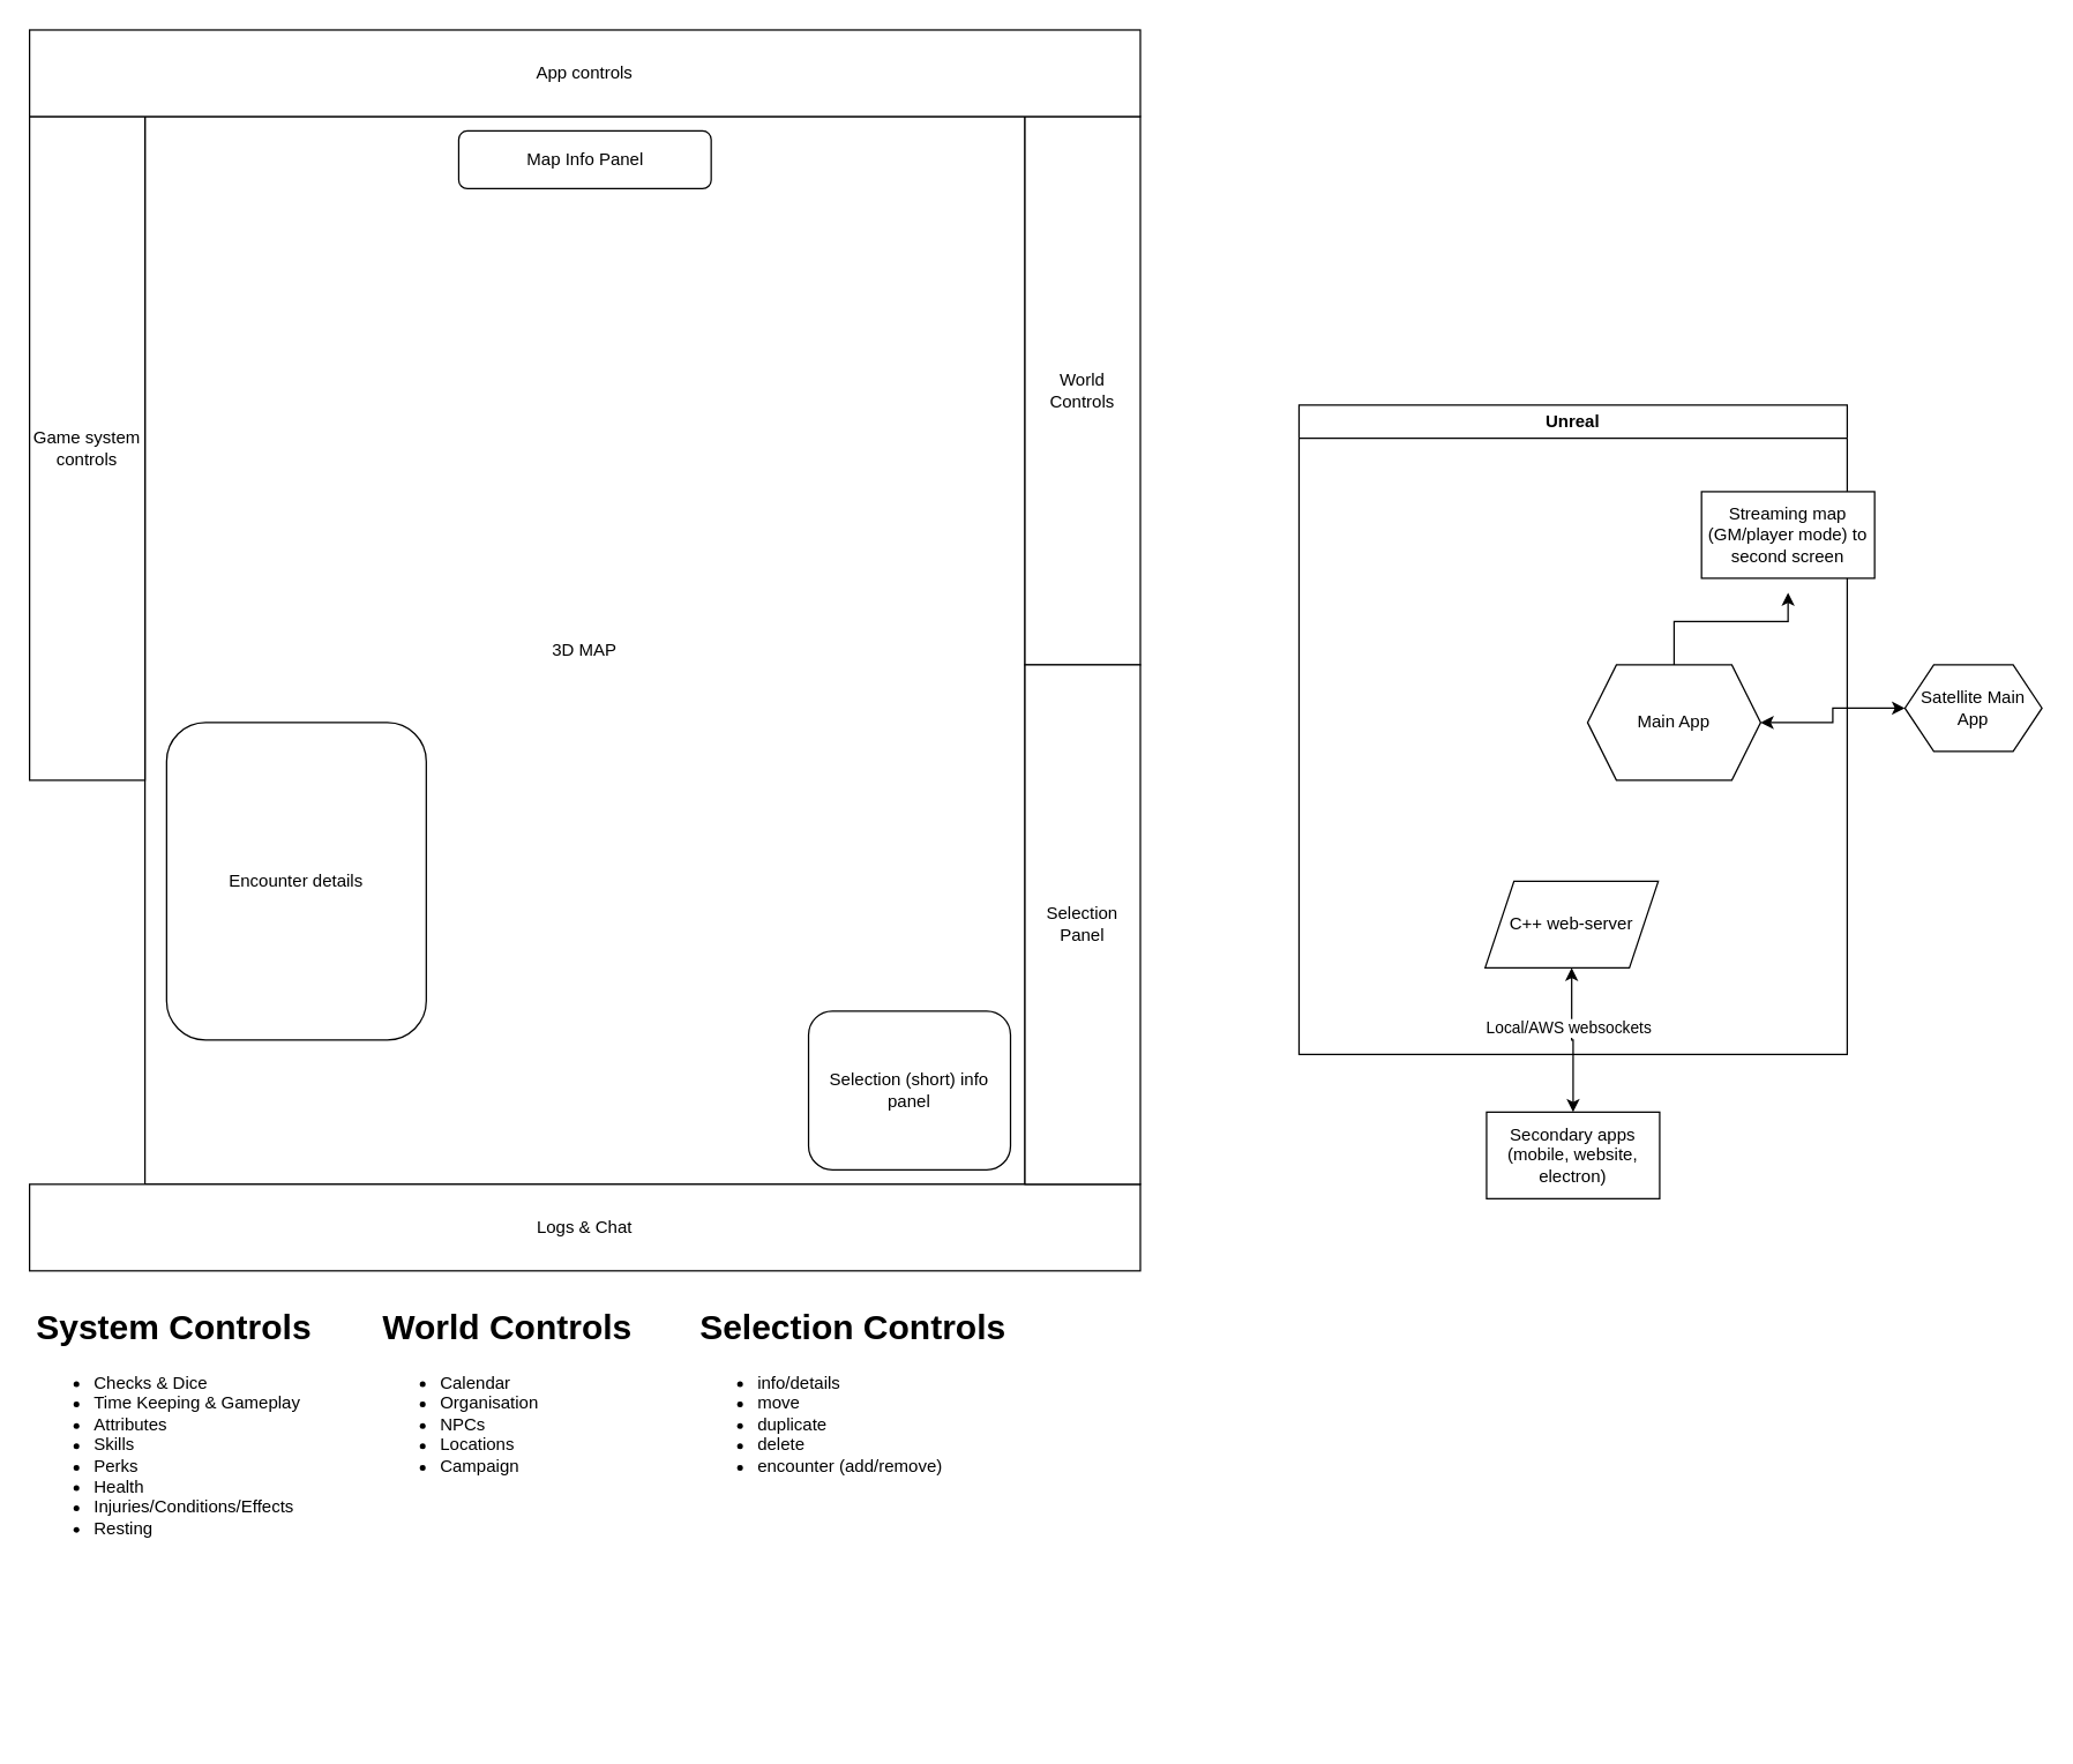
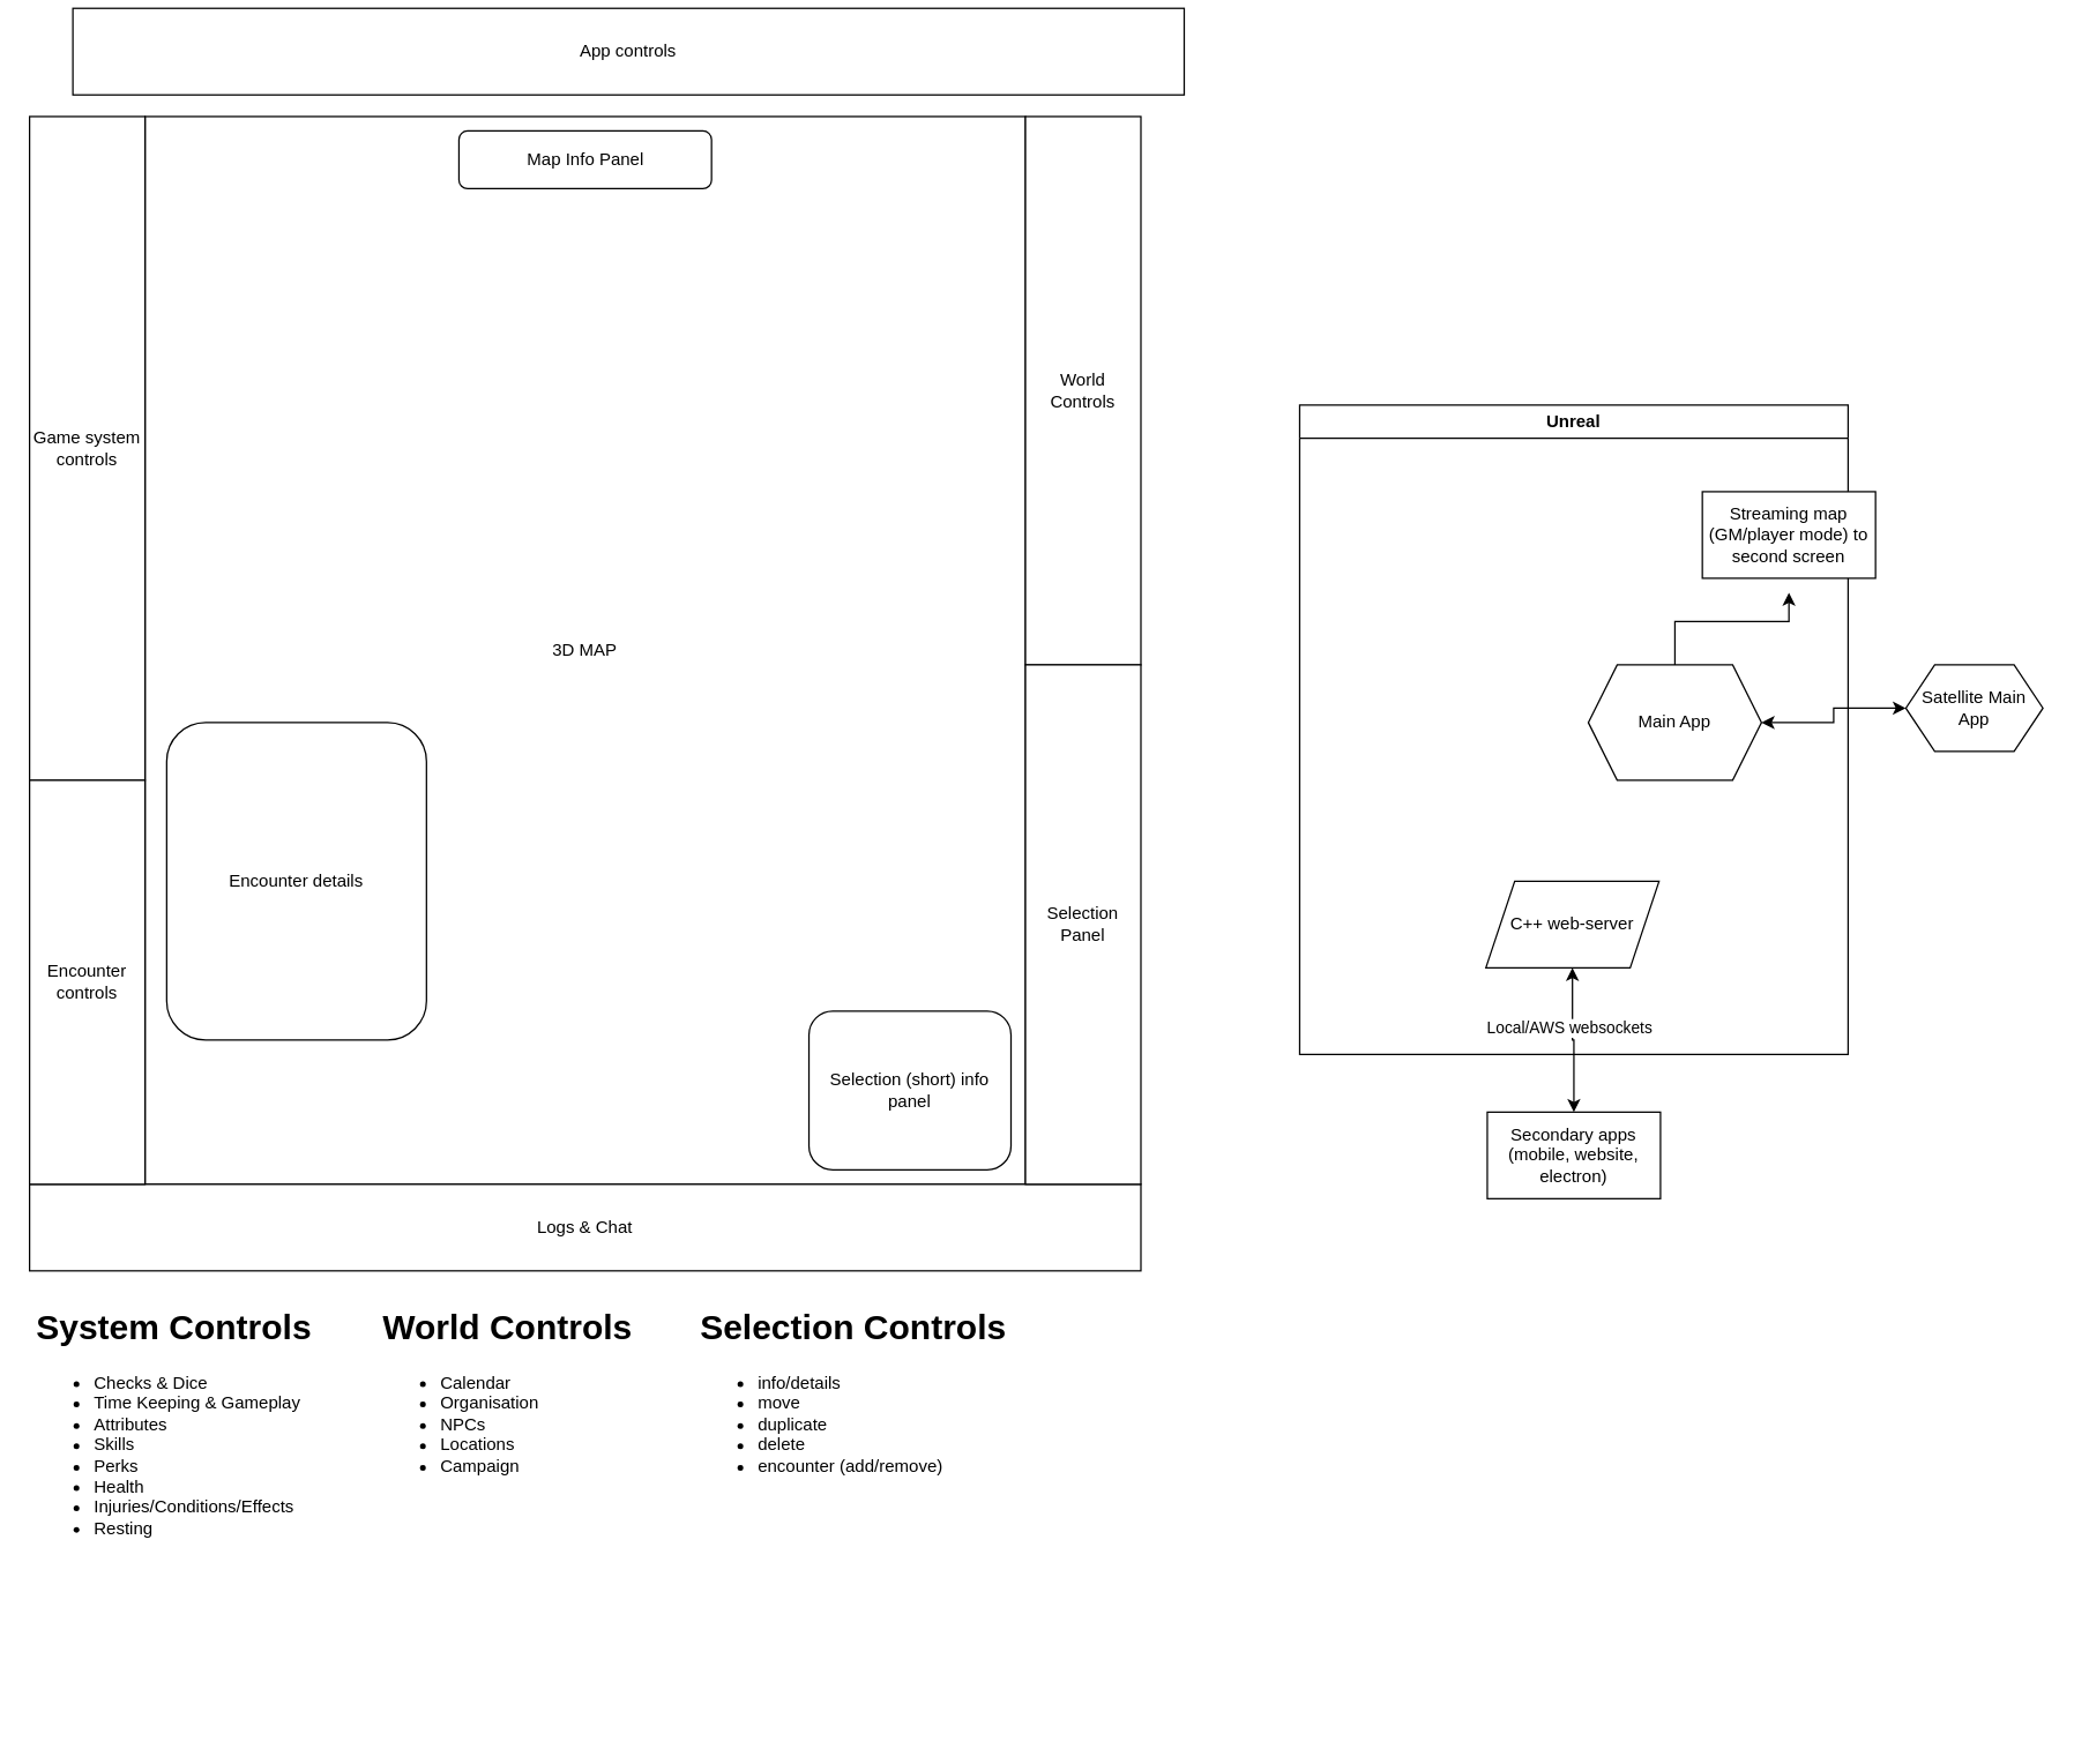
- <mxCell id="5" value="App controls" style="rounded=0;whiteSpace=wrap;html=1;" vertex="1" parent="1"><mxGeometry x="20" width="770" height="60" as="geometry" y="20" /></mxCell>
+ <mxCell id="5" value="App controls" style="rounded=0;whiteSpace=wrap;html=1;" vertex="1" parent="1"><mxGeometry x="50" y="5" width="770" height="60" as="geometry" /></mxCell>
+ <mxCell id="9" value="Encounter controls" style="rounded=0;whiteSpace=wrap;html=1;" vertex="1" parent="1"><mxGeometry x="20" y="540" width="80" height="280" as="geometry" /></mxCell>
